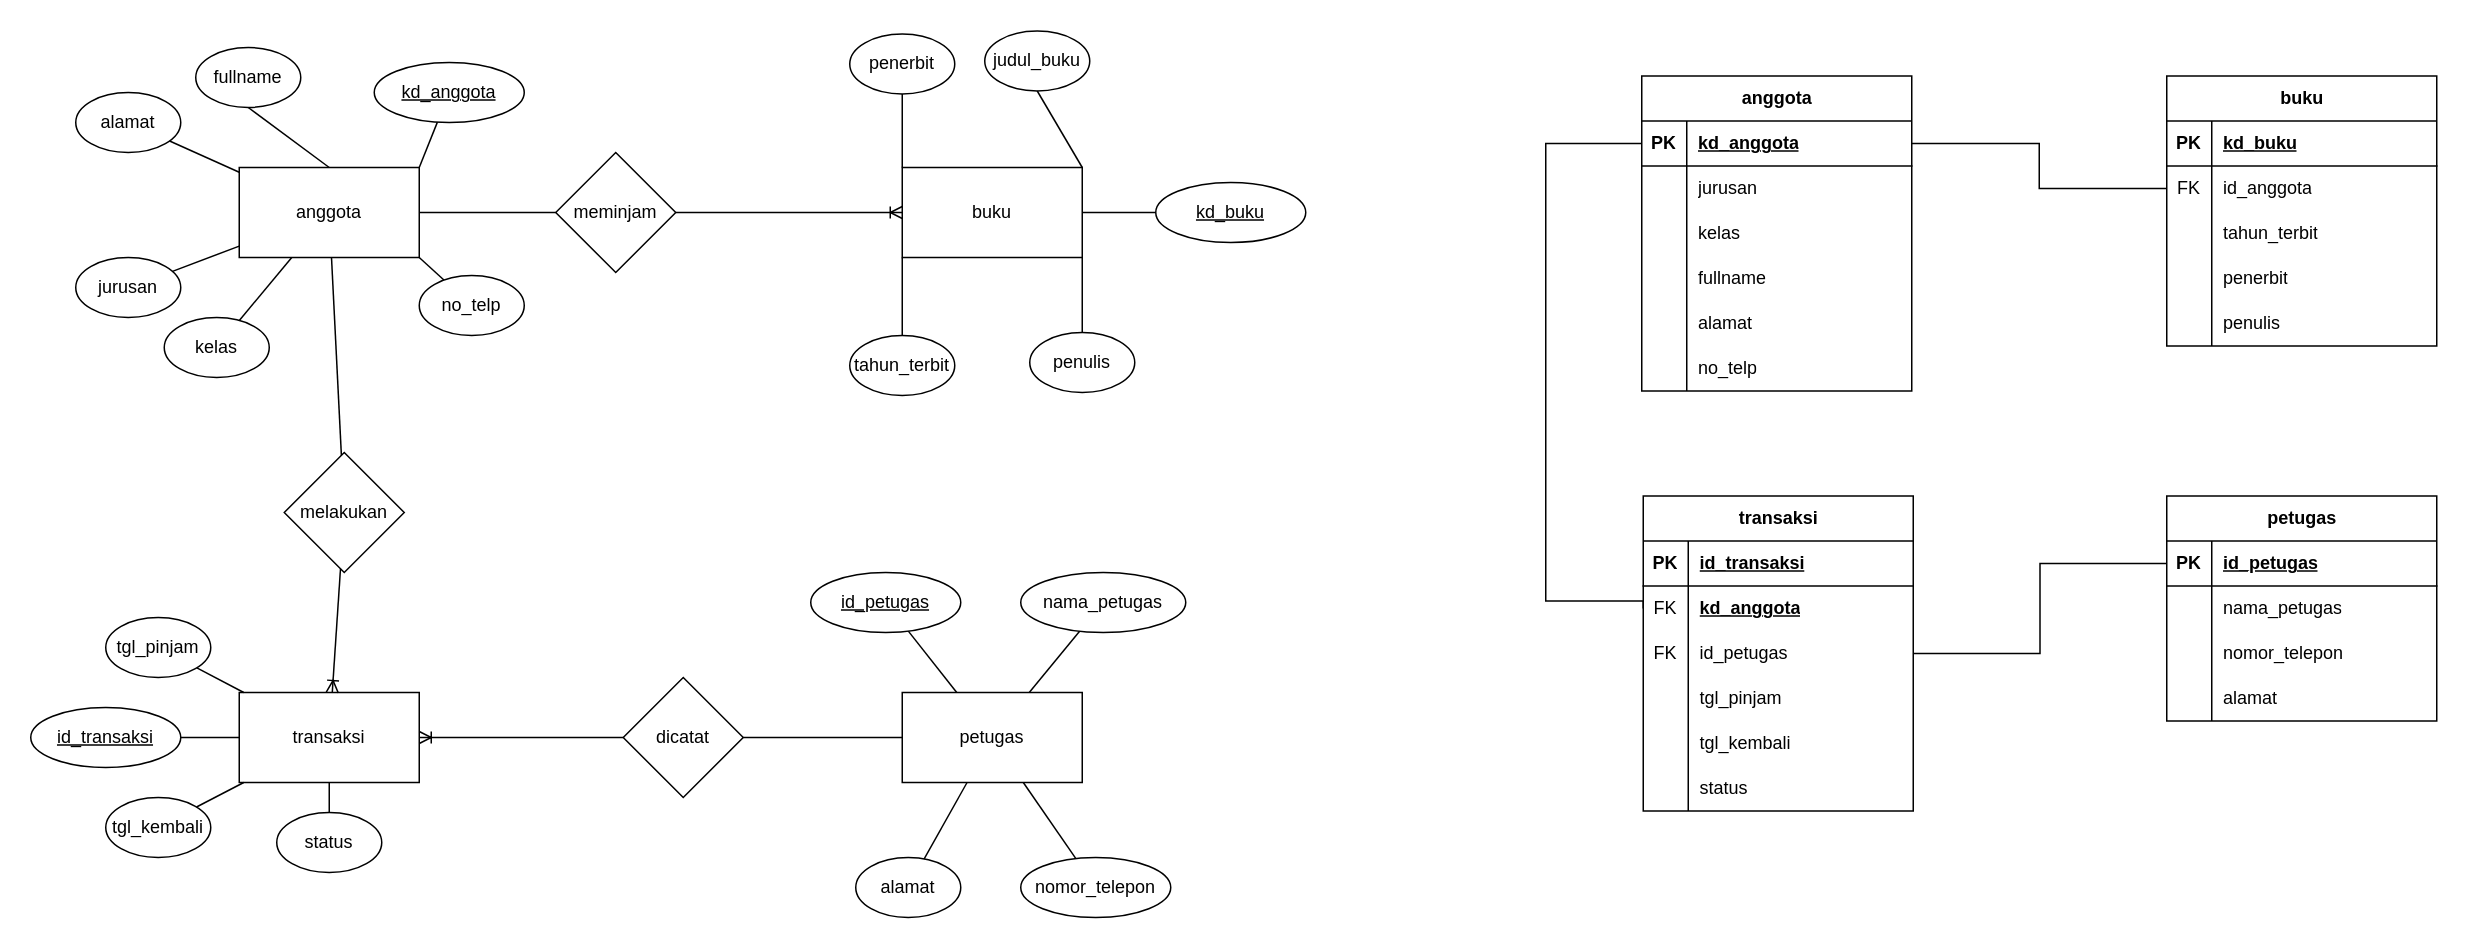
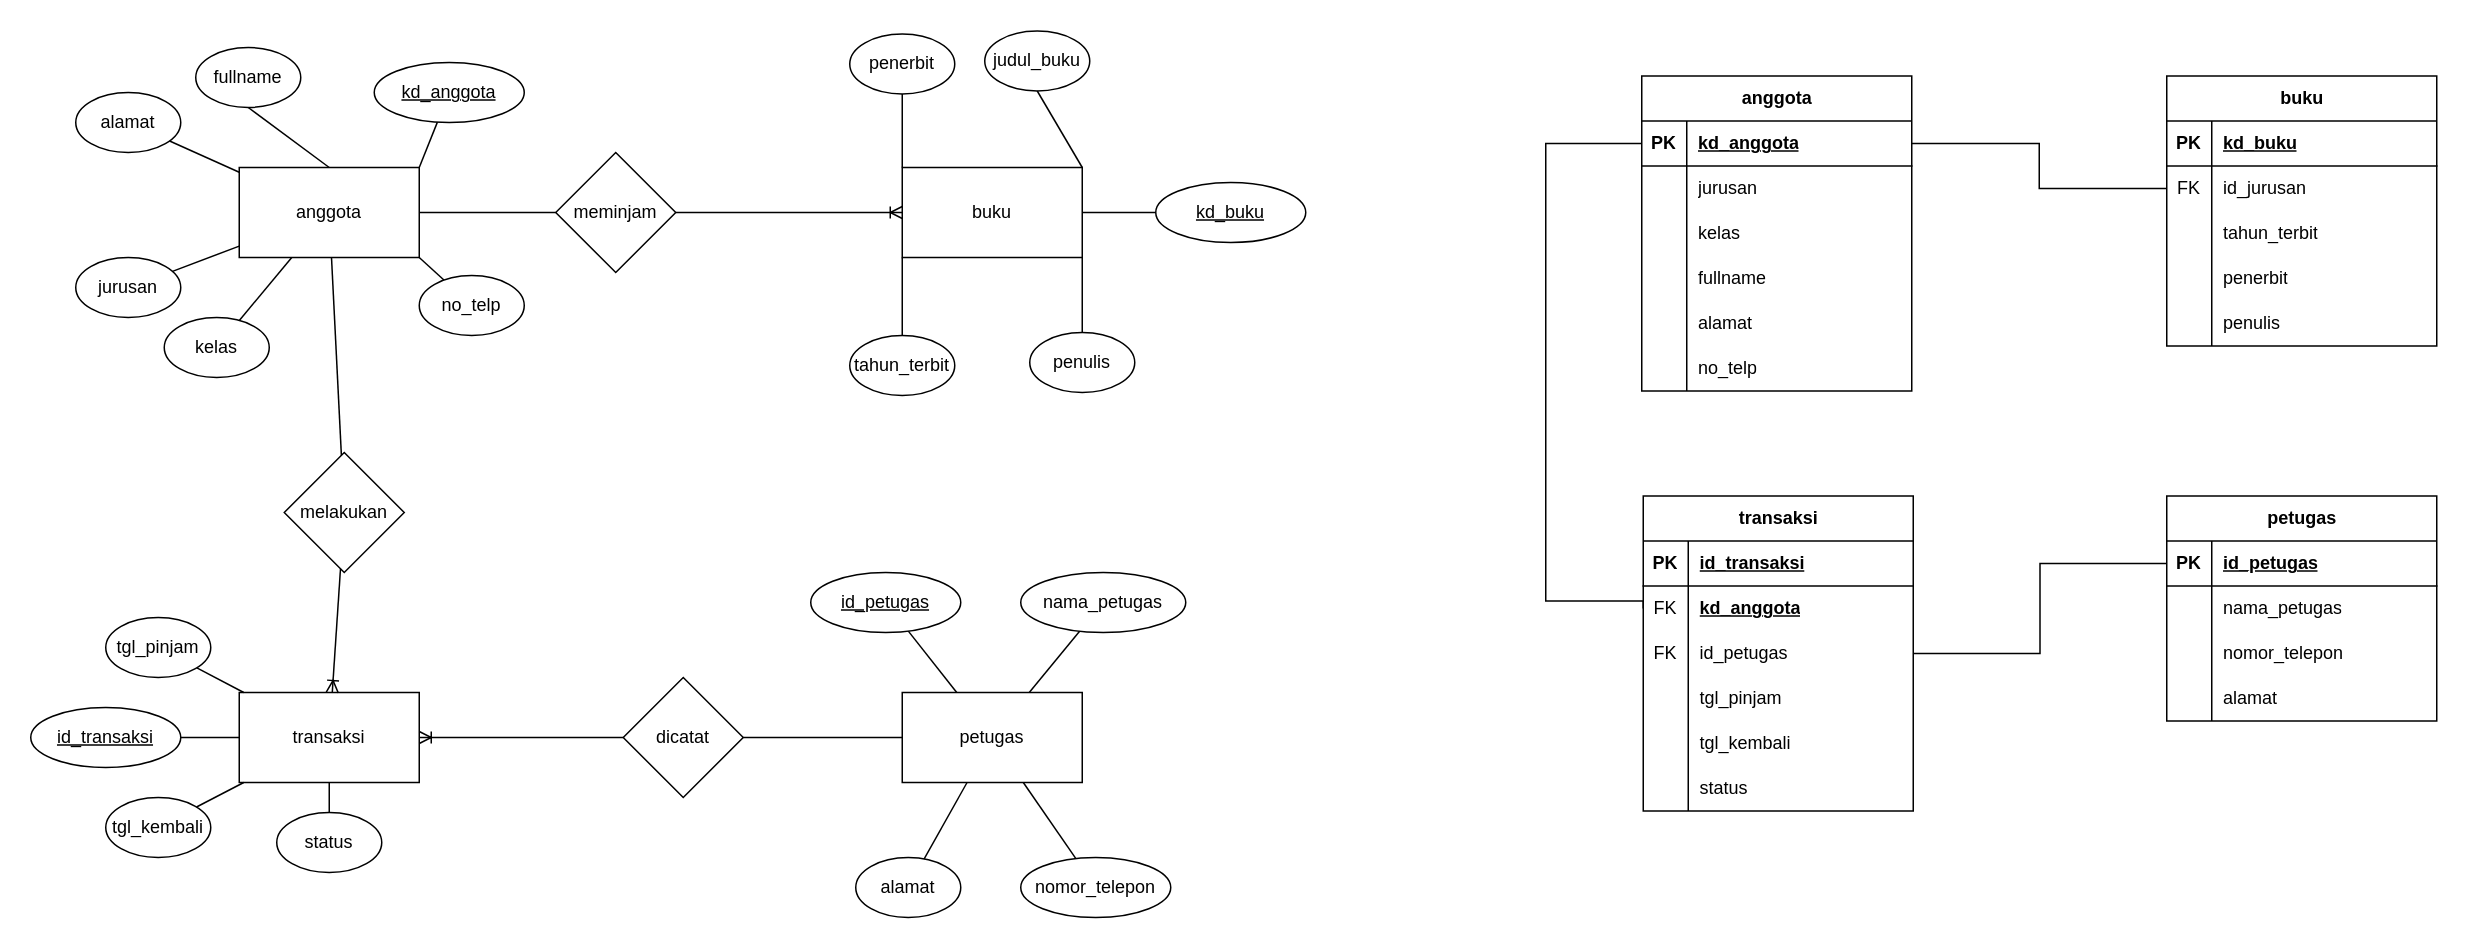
- <mxCell id="78" value="id_anggota" style="shape=partialRectangle;connectable=0;fillColor=none;top=0;left=0;bottom=0;right=0;align=left;spacingLeft=6;overflow=hidden;whiteSpace=wrap;html=1;" vertex="1" parent="76"><mxGeometry x="30" width="150" height="30" as="geometry"><mxRectangle width="150" height="30" as="alternateBounds" /></mxGeometry></mxCell>
+ <mxCell id="78" value="id_jurusan" style="shape=partialRectangle;connectable=0;fillColor=none;top=0;left=0;bottom=0;right=0;align=left;spacingLeft=6;overflow=hidden;whiteSpace=wrap;html=1;" vertex="1" parent="76"><mxGeometry x="30" width="150" height="30" as="geometry"><mxRectangle width="150" height="30" as="alternateBounds" /></mxGeometry></mxCell>
